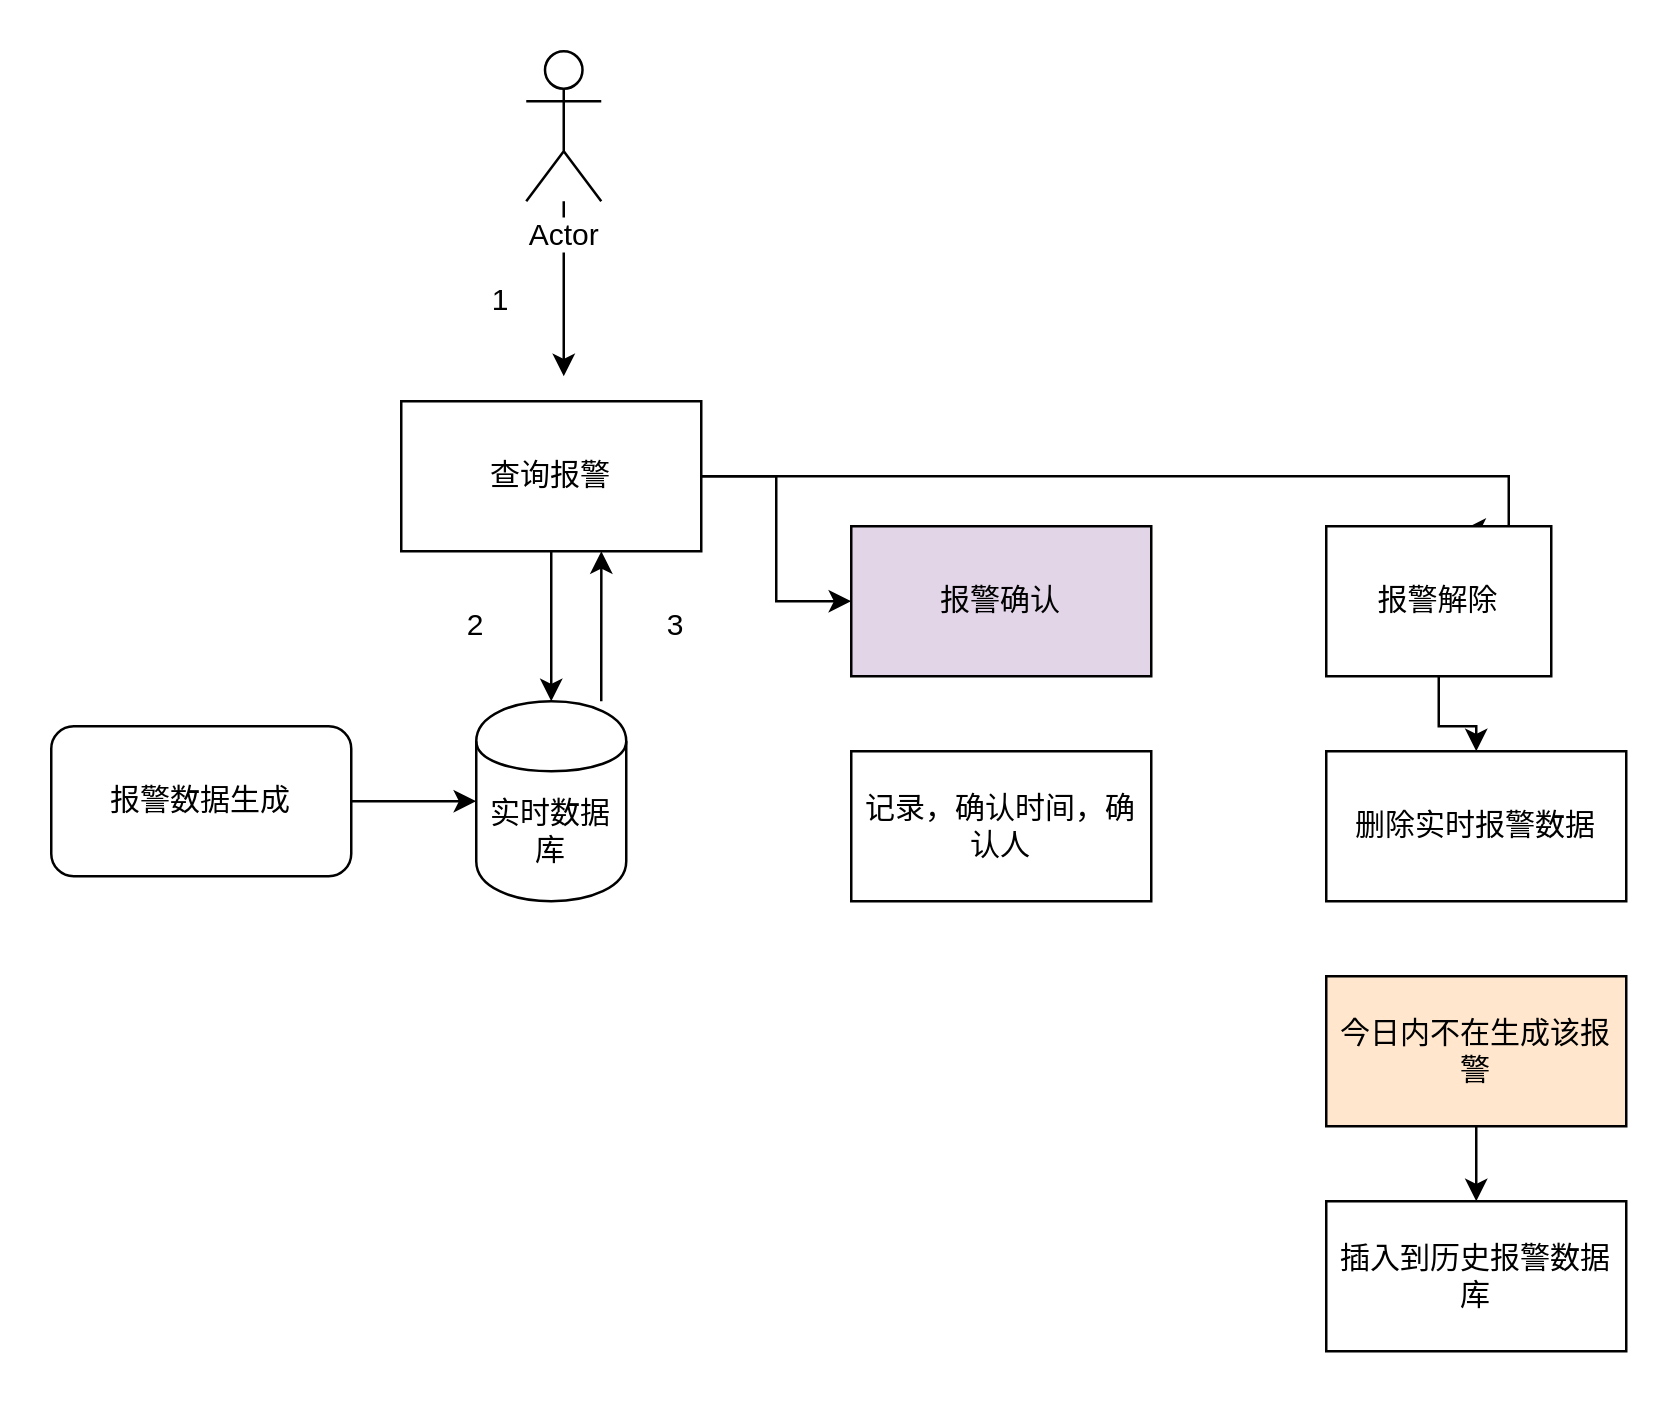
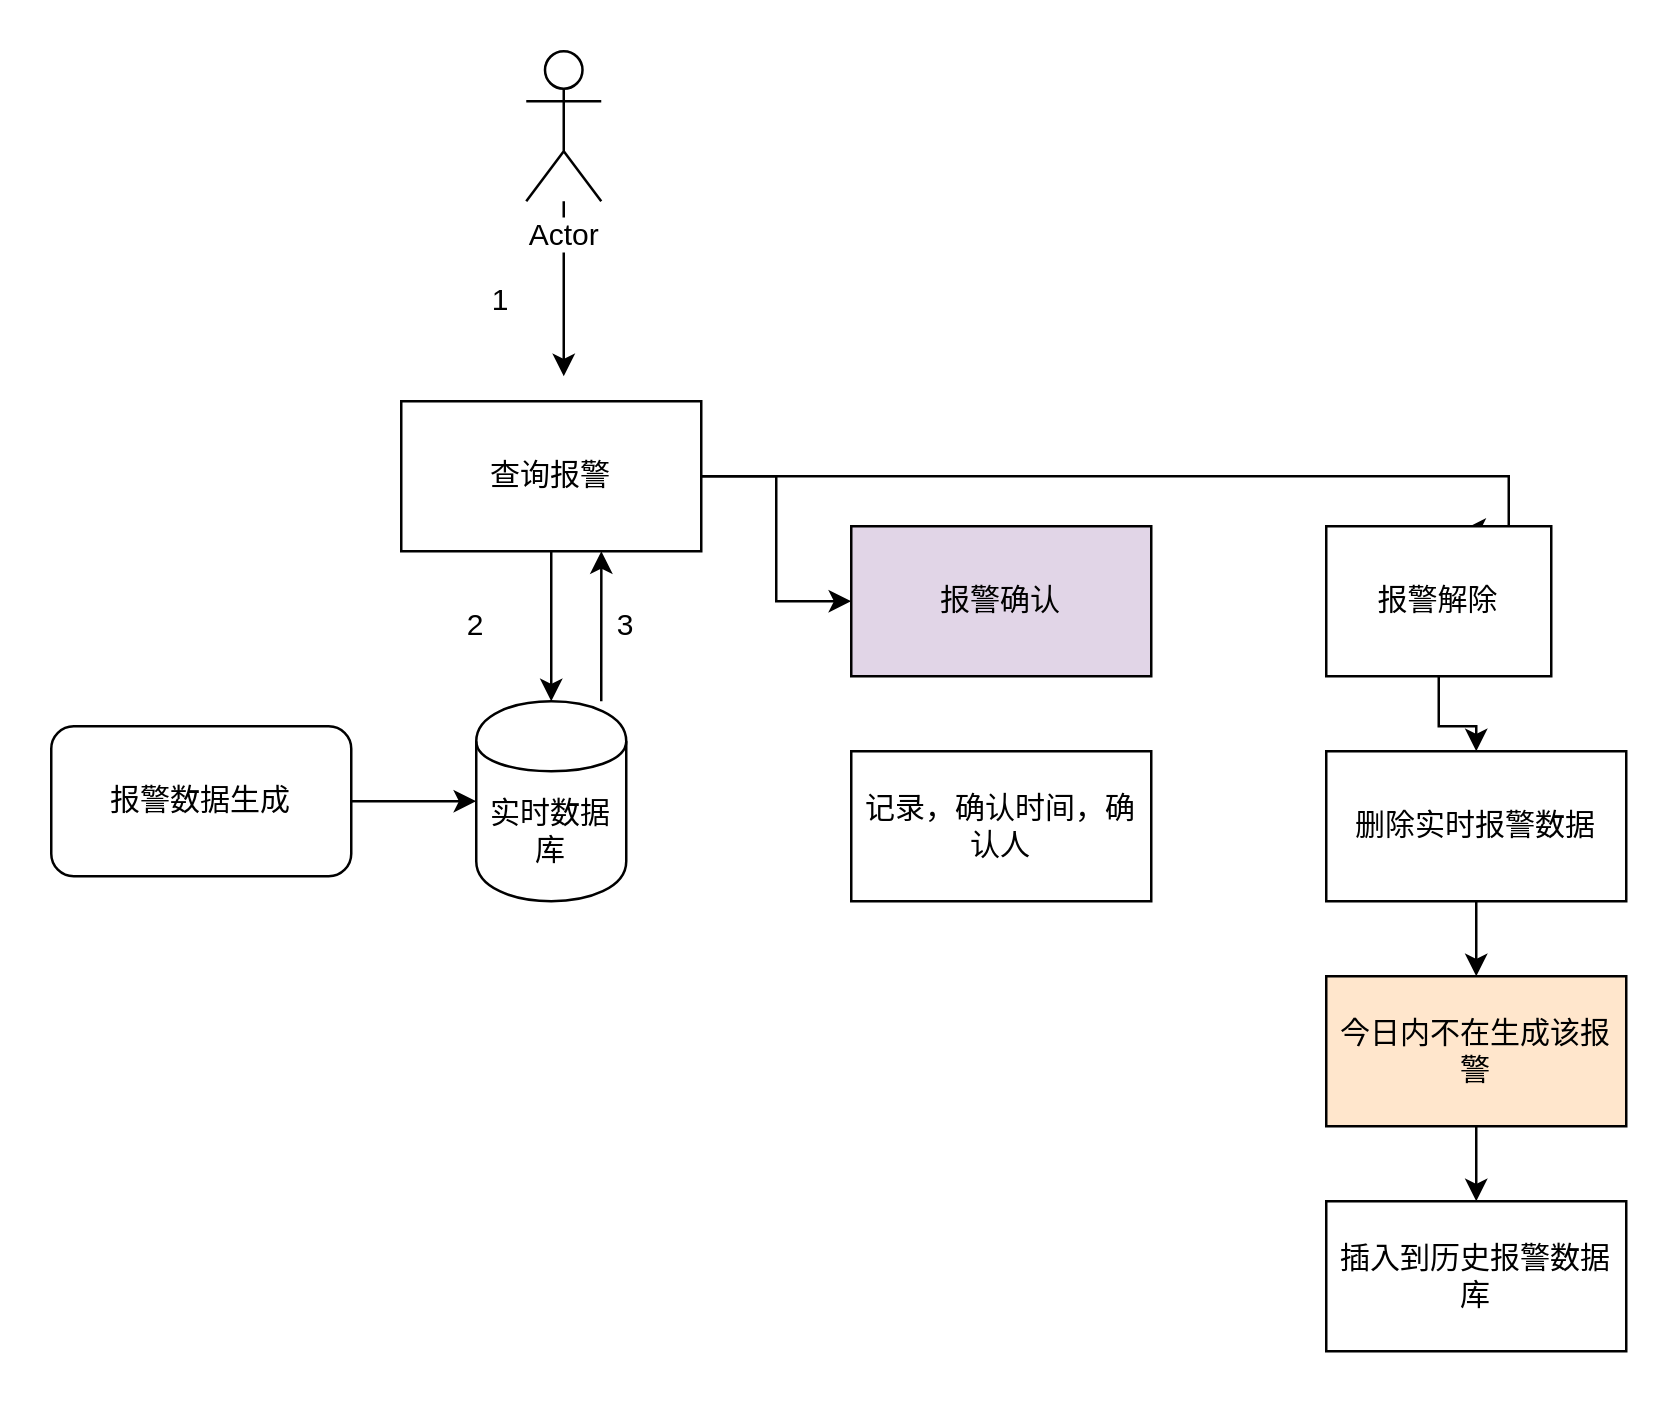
- <mxCell id="23" value="3" style="text;html=1;strokeColor=none;fillColor=none;align=center;verticalAlign=middle;whiteSpace=wrap;rounded=0;" parent="1" vertex="1"><mxGeometry x="250" y="240" width="40" height="20" as="geometry" /></mxCell>
+ <mxCell id="23" value="3" style="text;html=1;strokeColor=none;fillColor=none;align=center;verticalAlign=middle;whiteSpace=wrap;rounded=0;" parent="1" vertex="1"><mxGeometry x="230" y="240" width="40" height="20" as="geometry" /></mxCell>
+ <mxCell id="14" style="edgeStyle=orthogonalEdgeStyle;rounded=0;orthogonalLoop=1;jettySize=auto;html=1;entryX=0.5;entryY=0;entryDx=0;entryDy=0;" parent="1" source="15" target="17" edge="1"><mxGeometry relative="1" as="geometry" /></mxCell>
